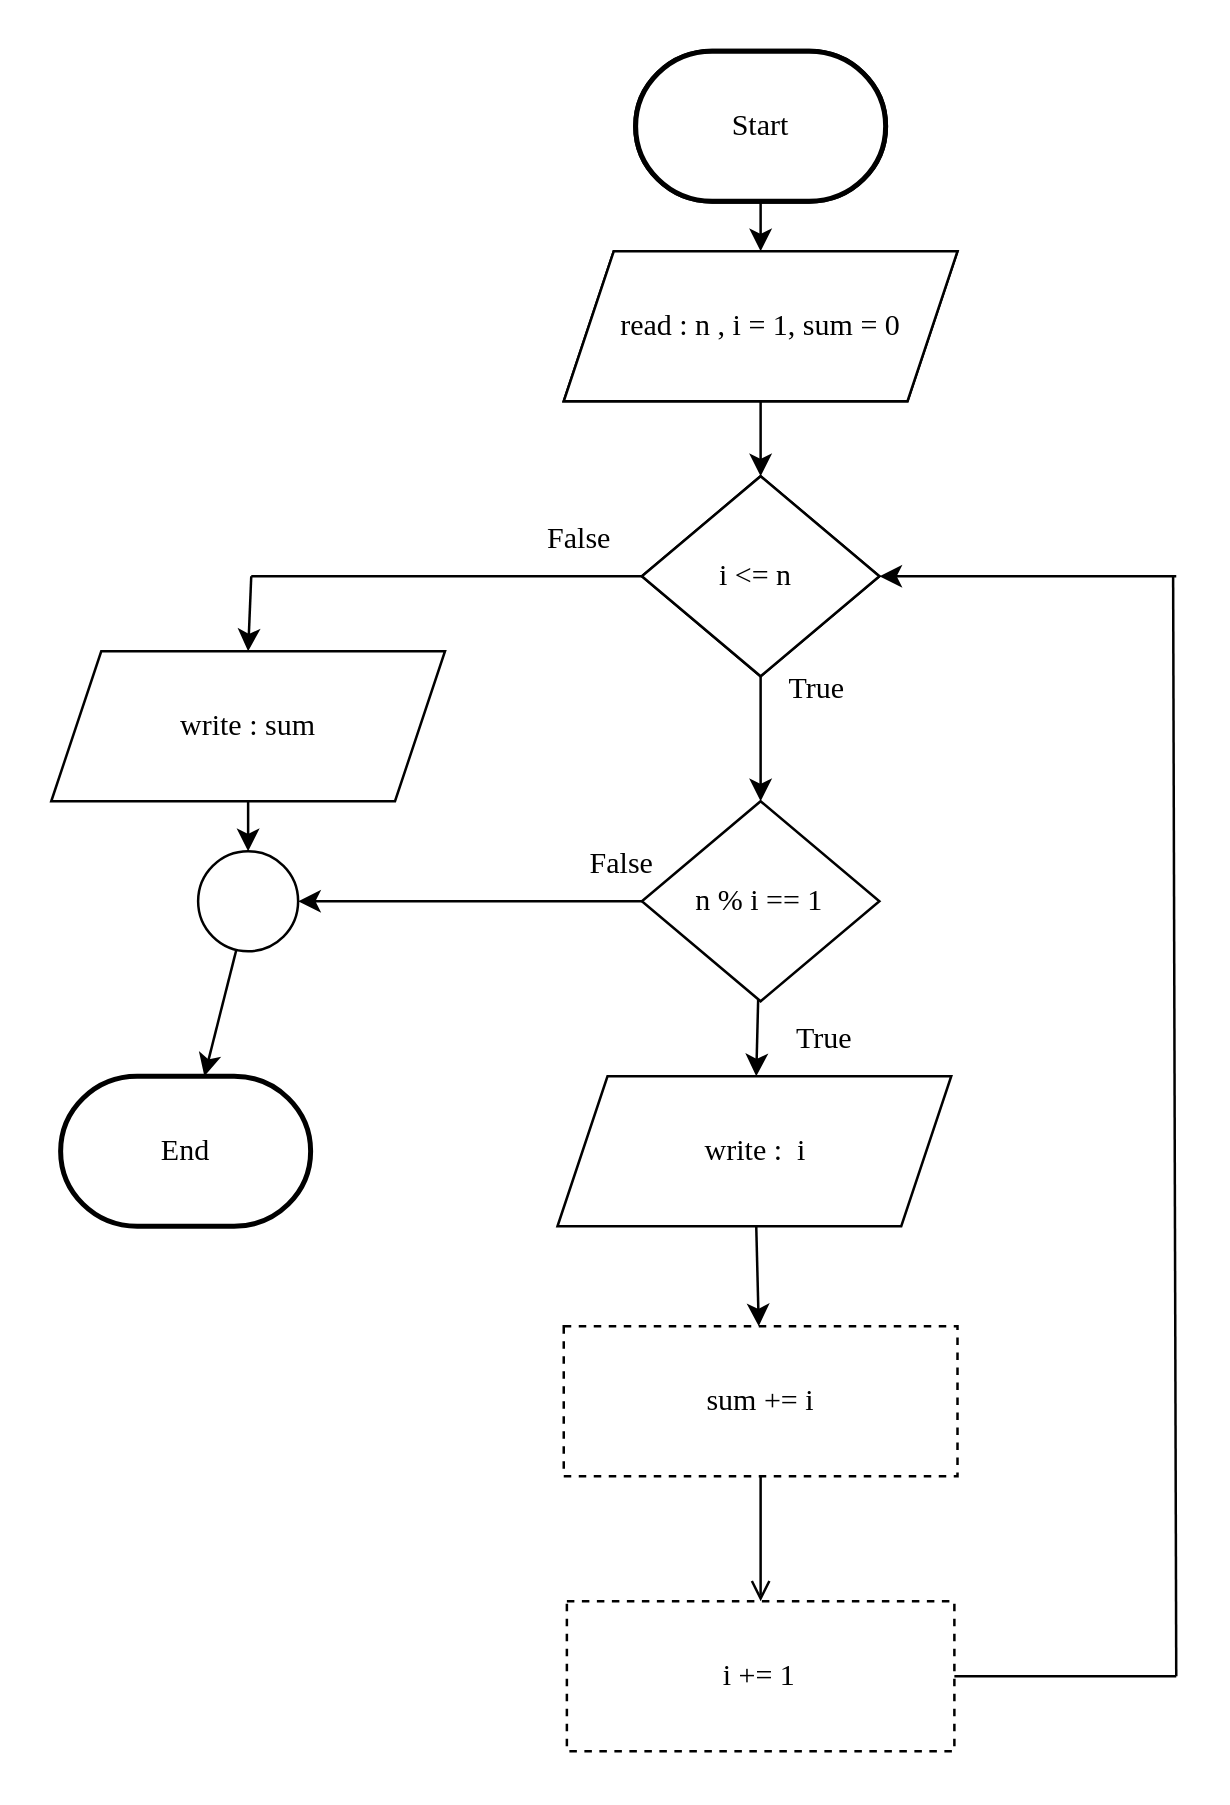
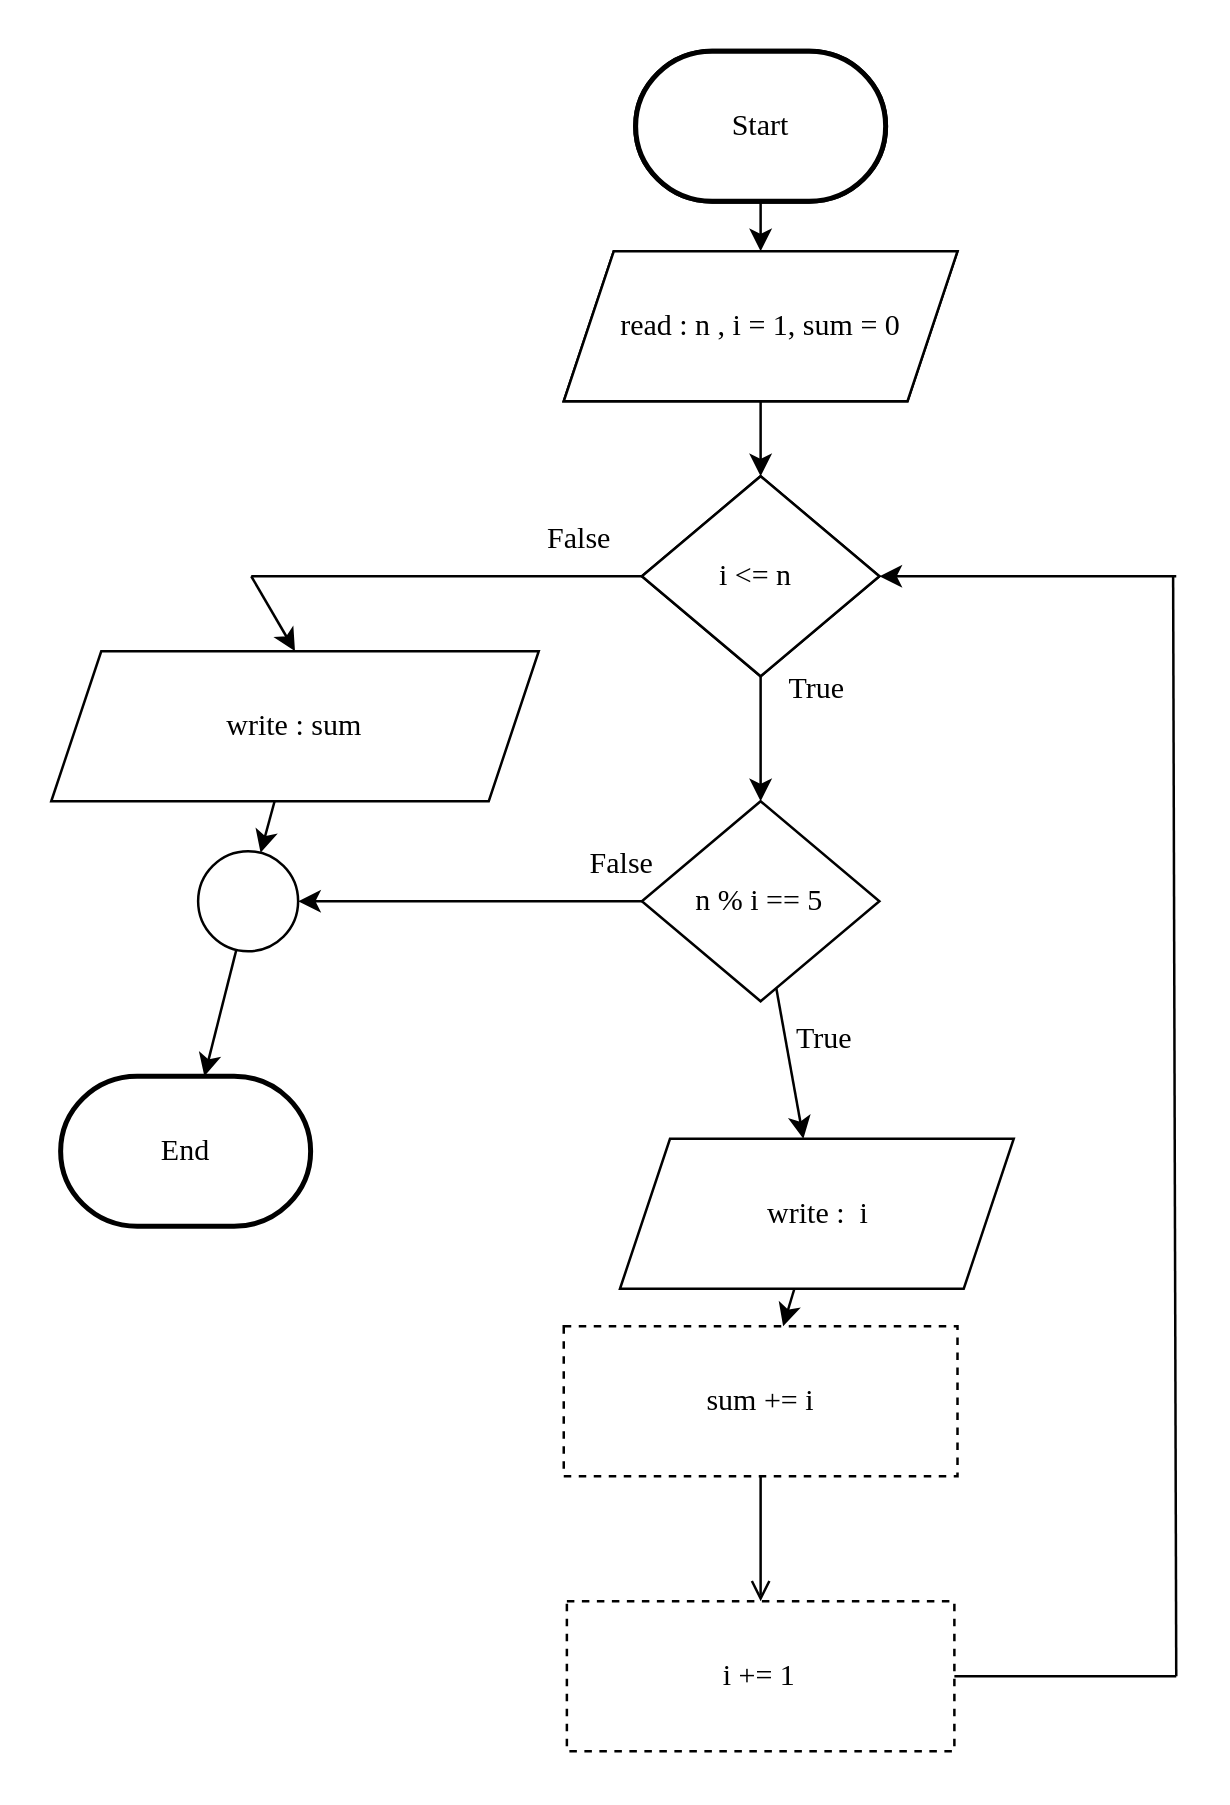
- <mxCell id="26" value="&lt;font face=&quot;Kanit&quot;&gt;write : sum&lt;/font&gt;" style="shape=parallelogram;perimeter=parallelogramPerimeter;whiteSpace=wrap;html=1;fixedSize=1;" parent="1" vertex="1"><mxGeometry x="20" y="260" width="157.5" height="60" as="geometry" /></mxCell>
+ <mxCell id="26" value="&lt;font face=&quot;Kanit&quot;&gt;write : sum&lt;/font&gt;" style="shape=parallelogram;perimeter=parallelogramPerimeter;whiteSpace=wrap;html=1;fixedSize=1;" parent="1" vertex="1"><mxGeometry x="20" y="260" width="195" height="60" as="geometry" /></mxCell>
- <mxCell id="14" value="&lt;font data-font-src=&quot;https://fonts.googleapis.com/css?family=Kanit&quot; face=&quot;Kanit&quot;&gt;n % i == 1&lt;/font&gt;" style="rhombus;whiteSpace=wrap;html=1;" parent="1" vertex="1"><mxGeometry x="256.25" y="320" width="95" height="80" as="geometry" /></mxCell>
+ <mxCell id="14" value="&lt;font data-font-src=&quot;https://fonts.googleapis.com/css?family=Kanit&quot; face=&quot;Kanit&quot;&gt;n % i == 5&lt;/font&gt;" style="rhombus;whiteSpace=wrap;html=1;" parent="1" vertex="1"><mxGeometry x="256.25" y="320" width="95" height="80" as="geometry" /></mxCell>
- <mxCell id="24" value="&lt;font face=&quot;Kanit&quot;&gt;write :&amp;nbsp; i&lt;/font&gt;" style="shape=parallelogram;perimeter=parallelogramPerimeter;whiteSpace=wrap;html=1;fixedSize=1;" parent="1" vertex="1"><mxGeometry x="222.5" y="430" width="157.5" height="60" as="geometry" /></mxCell>
+ <mxCell id="24" value="&lt;font face=&quot;Kanit&quot;&gt;write :&amp;nbsp; i&lt;/font&gt;" style="shape=parallelogram;perimeter=parallelogramPerimeter;whiteSpace=wrap;html=1;fixedSize=1;" parent="1" vertex="1"><mxGeometry x="247.5" y="455" width="157.5" height="60" as="geometry" /></mxCell>
